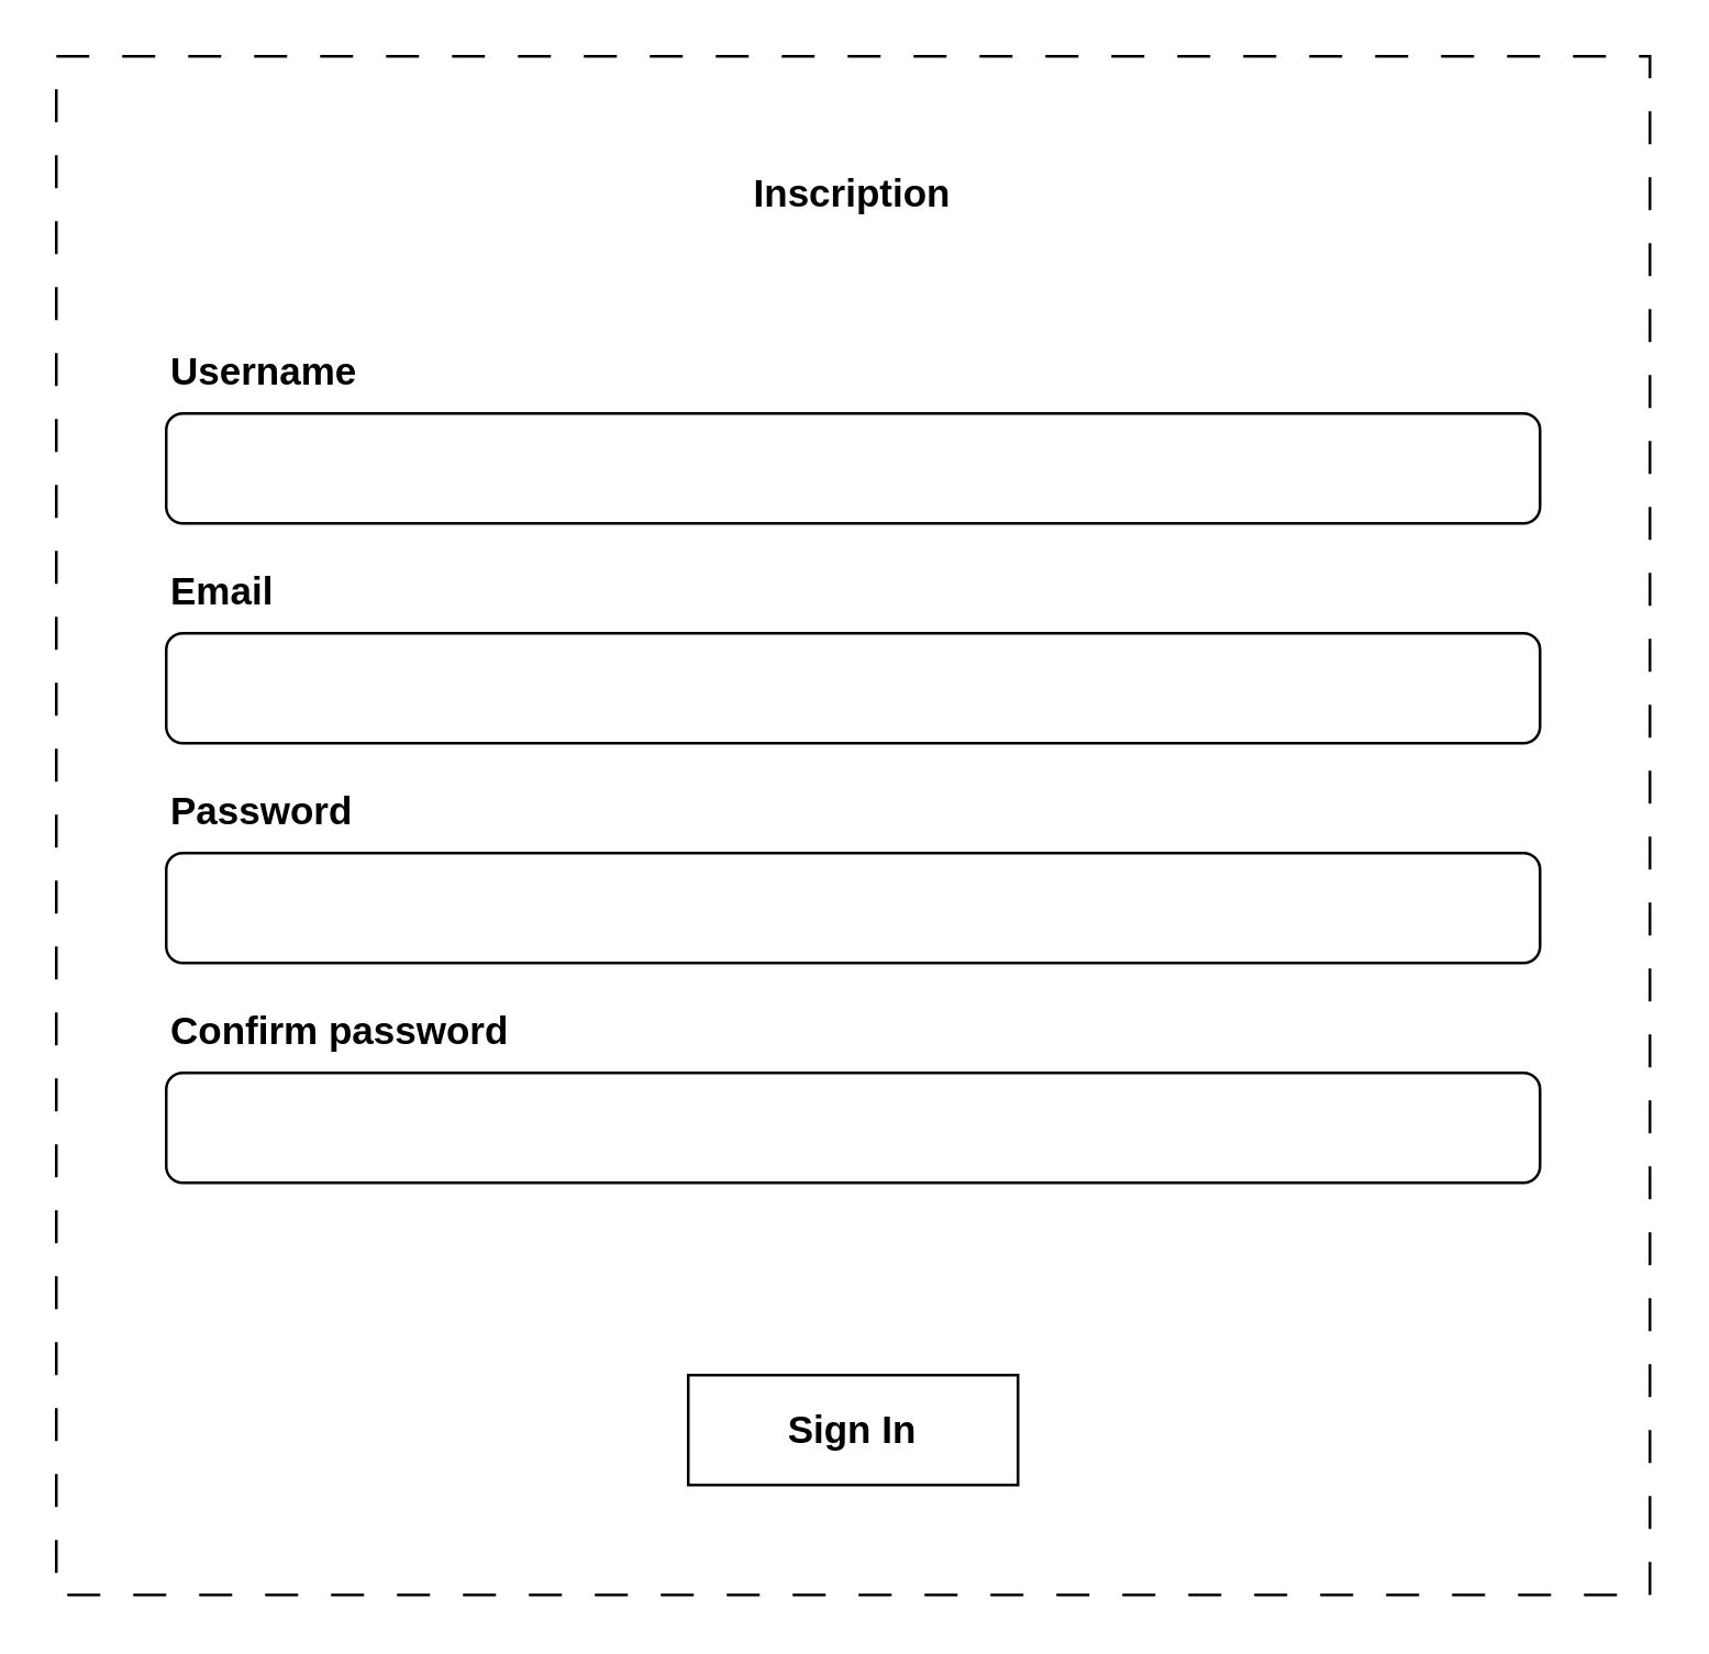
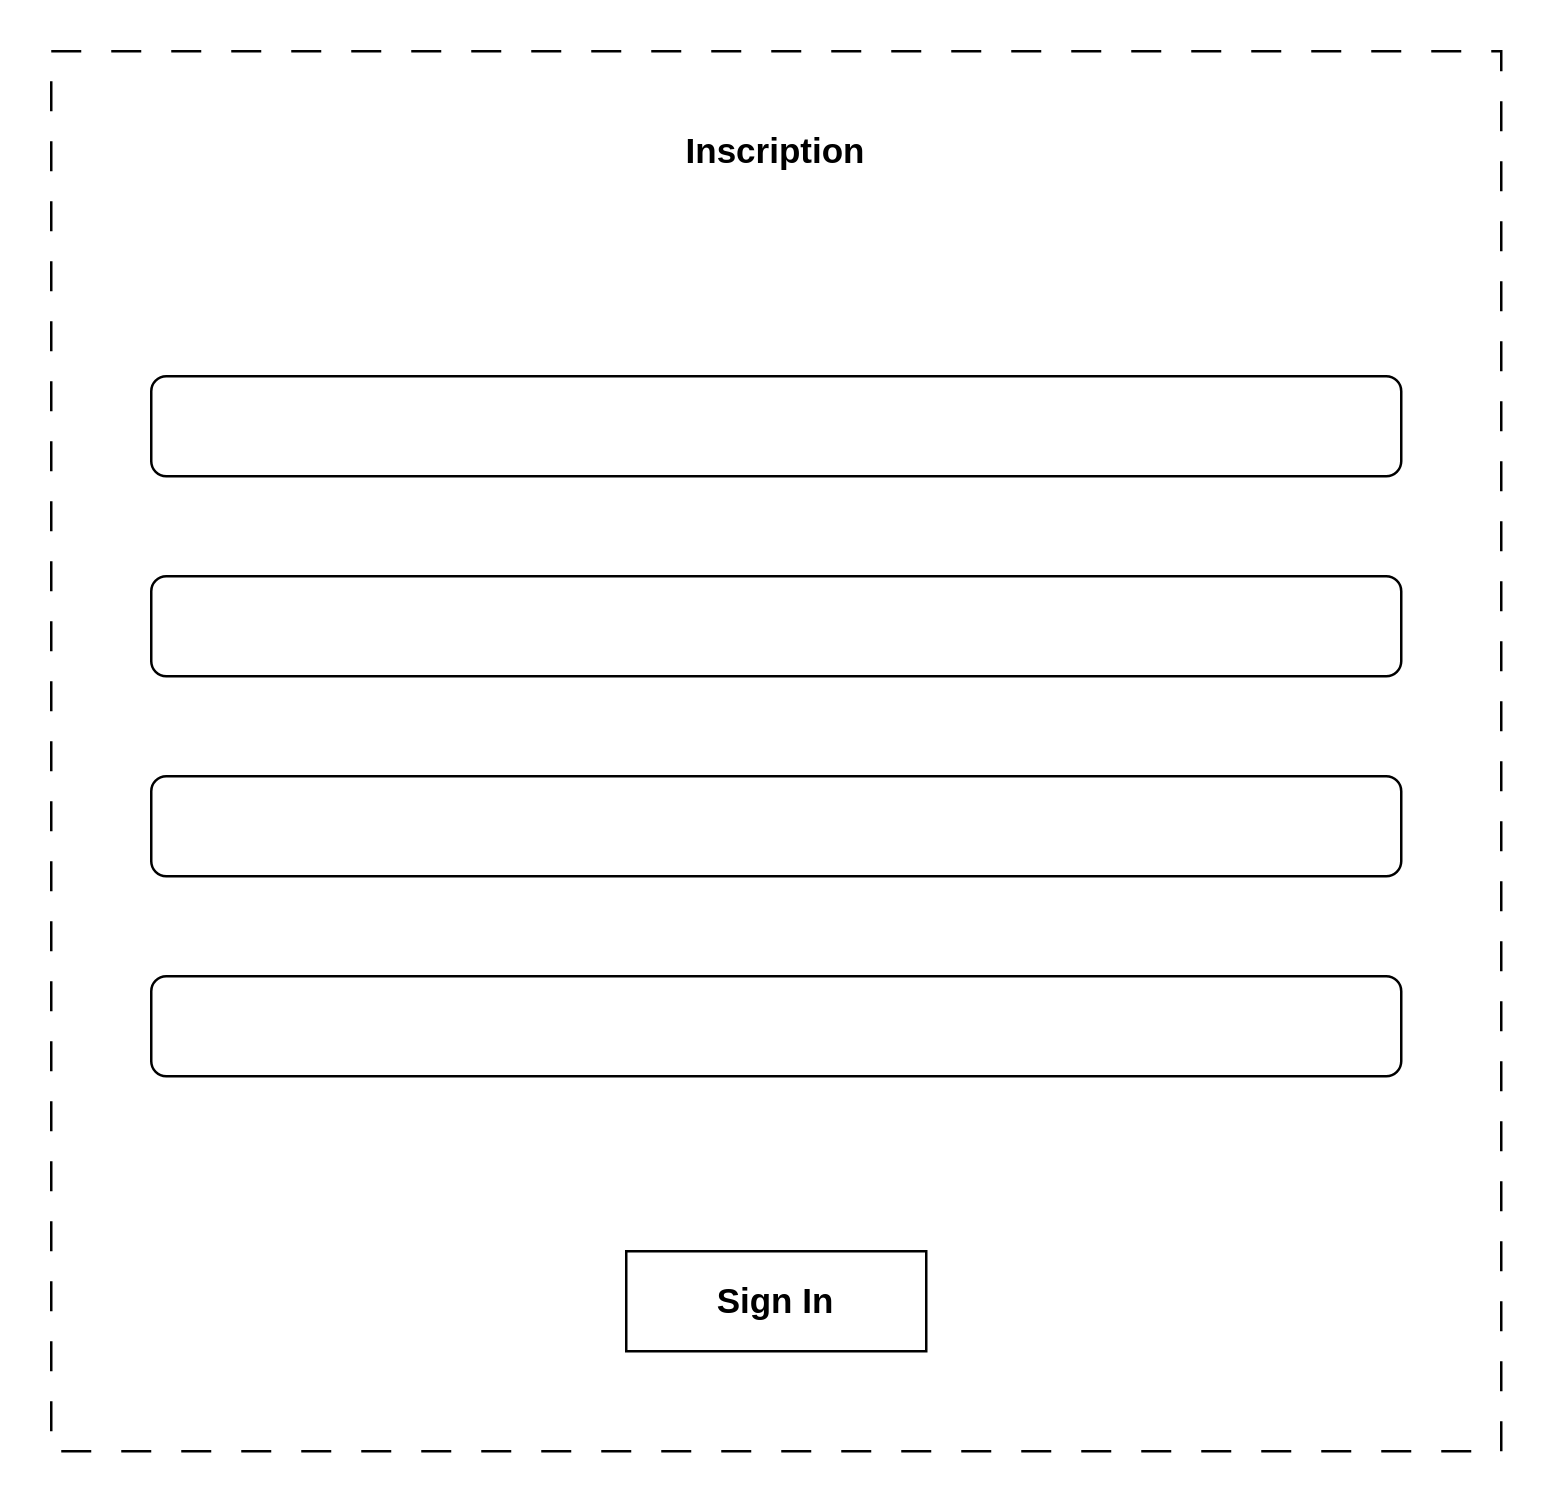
- <mxCell id="3" value="&lt;font style=&quot;font-size: 14px;&quot;&gt;&lt;b&gt;Inscription&lt;/b&gt;&lt;/font&gt;" style="rounded=1;whiteSpace=wrap;html=1;fillColor=none;strokeColor=none;" parent="1" vertex="1"><mxGeometry x="80" y="40" width="460" height="60" as="geometry" /></mxCell>
+ <mxCell id="3" value="&lt;font style=&quot;font-size: 14px;&quot;&gt;&lt;b&gt;Inscription&lt;/b&gt;&lt;/font&gt;" style="rounded=1;whiteSpace=wrap;html=1;fillColor=none;strokeColor=none;" parent="1" vertex="1"><mxGeometry x="80" y="30" width="460" height="60" as="geometry" /></mxCell>
- <mxCell id="6" value="&lt;font style=&quot;font-size: 14px;&quot;&gt;&lt;b&gt;Username&lt;/b&gt;&lt;/font&gt;" style="text;html=1;align=left;verticalAlign=middle;whiteSpace=wrap;rounded=0;" parent="4" vertex="1"><mxGeometry width="80" height="30" as="geometry" /></mxCell>
- <mxCell id="9" value="&lt;font style=&quot;font-size: 14px;&quot;&gt;&lt;b&gt;Email&lt;/b&gt;&lt;/font&gt;" style="text;html=1;align=left;verticalAlign=middle;whiteSpace=wrap;rounded=0;" parent="7" vertex="1"><mxGeometry width="80" height="30" as="geometry" /></mxCell>
- <mxCell id="12" value="&lt;font style=&quot;font-size: 14px;&quot;&gt;&lt;b&gt;Password&lt;/b&gt;&lt;/font&gt;" style="text;html=1;align=left;verticalAlign=middle;whiteSpace=wrap;rounded=0;" parent="10" vertex="1"><mxGeometry width="80" height="30" as="geometry" /></mxCell>
- <mxCell id="15" value="&lt;font style=&quot;font-size: 14px;&quot;&gt;&lt;b&gt;Confirm password&lt;/b&gt;&lt;/font&gt;" style="text;html=1;align=left;verticalAlign=middle;whiteSpace=wrap;rounded=0;" parent="13" vertex="1"><mxGeometry width="140" height="30" as="geometry" /></mxCell>
